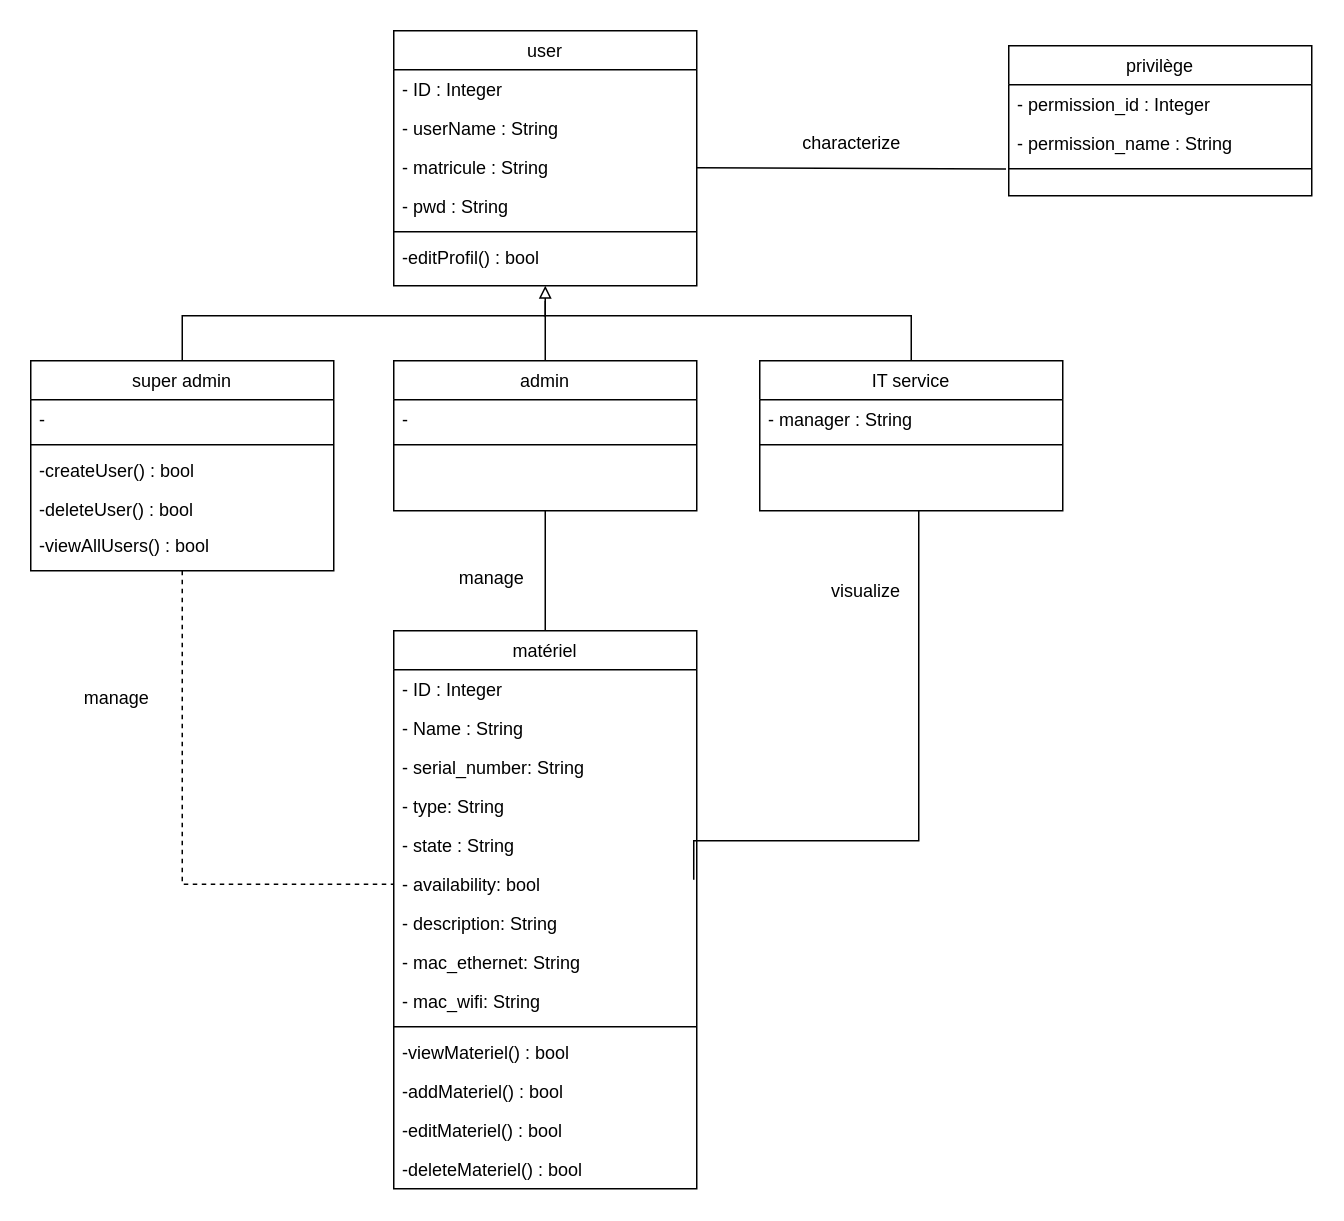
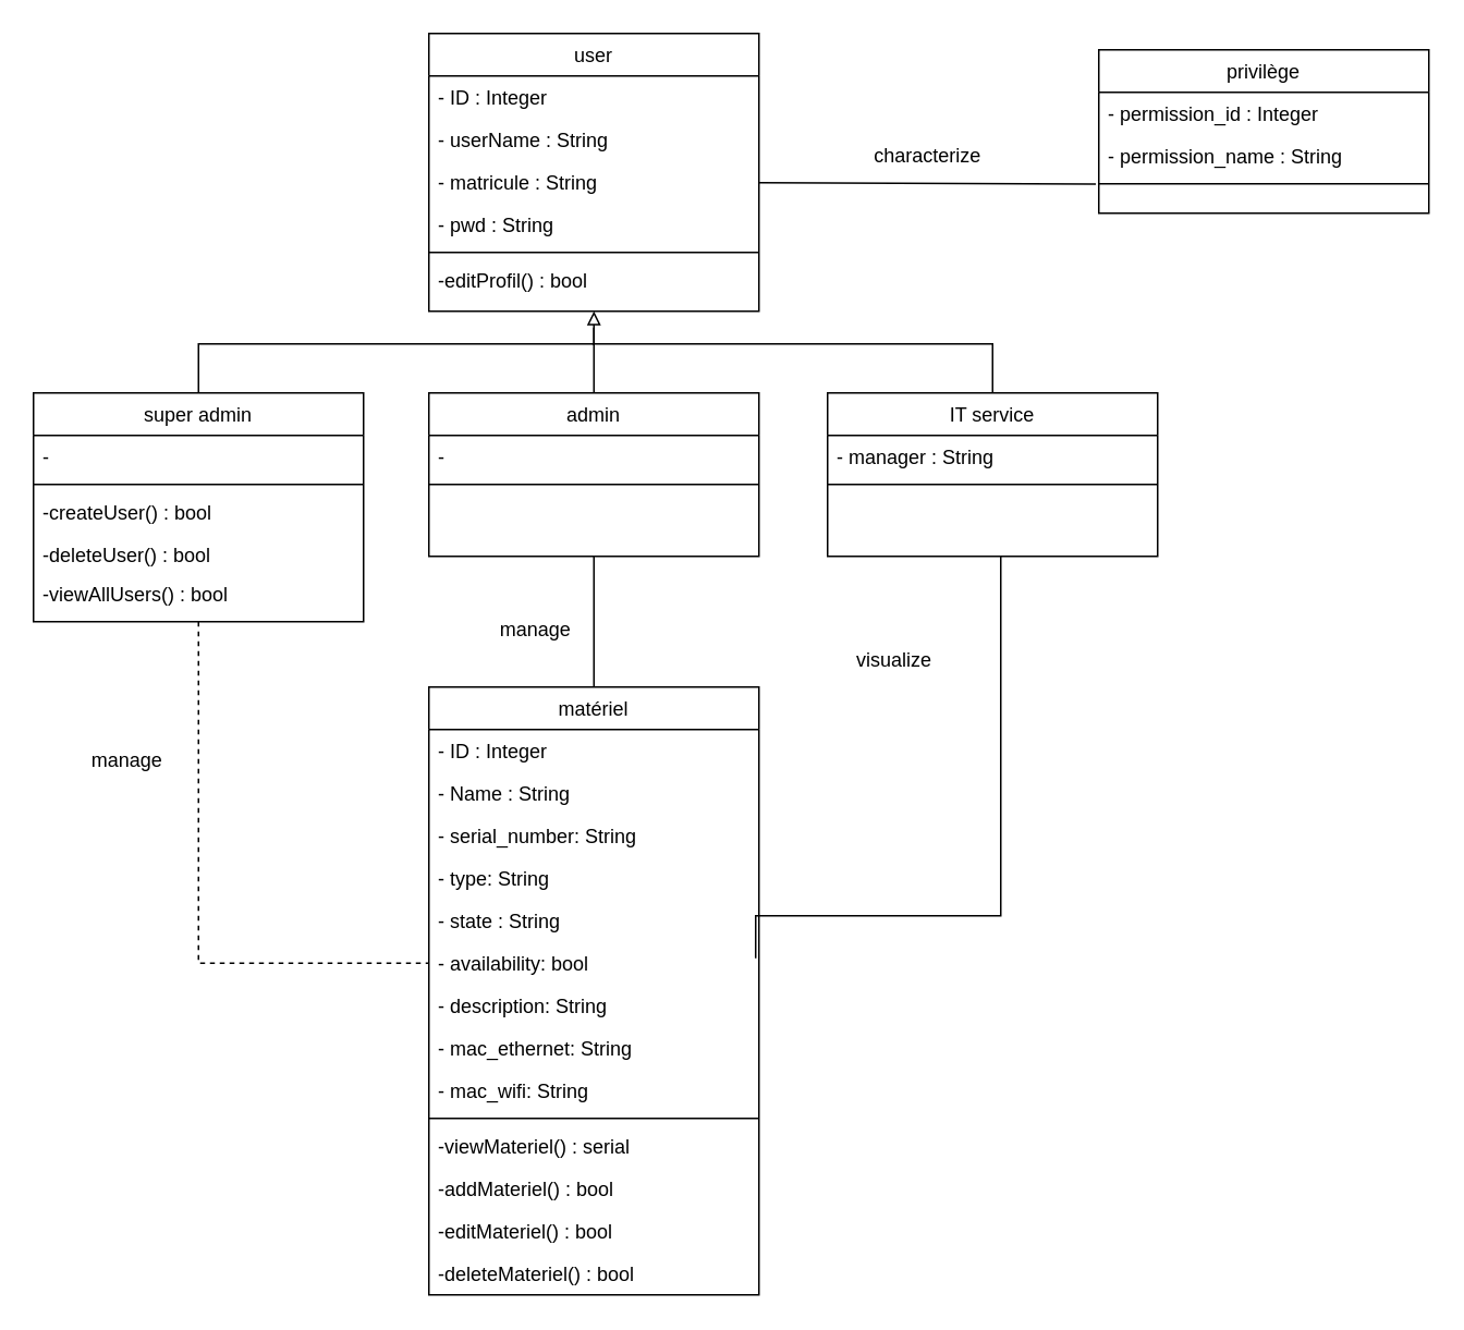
- <mxCell id="50" value="visualize" style="text;whiteSpace=wrap;html=1;" parent="1" vertex="1"><mxGeometry x="552" y="380" width="80" height="40" as="geometry" /></mxCell>
+ <mxCell id="50" value="visualize" style="text;whiteSpace=wrap;html=1;" parent="1" vertex="1"><mxGeometry x="522" y="390" width="80" height="40" as="geometry" /></mxCell>
- <mxCell id="43" value="-viewMateriel() : bool" style="text;align=left;verticalAlign=top;spacingLeft=4;spacingRight=4;overflow=hidden;rotatable=0;points=[[0,0.5],[1,0.5]];portConstraint=eastwest;rounded=0;shadow=0;html=0;" parent="32" vertex="1"><mxGeometry y="268" width="202" height="26" as="geometry" /></mxCell>
+ <mxCell id="43" value="-viewMateriel() : serial" style="text;align=left;verticalAlign=top;spacingLeft=4;spacingRight=4;overflow=hidden;rotatable=0;points=[[0,0.5],[1,0.5]];portConstraint=eastwest;rounded=0;shadow=0;html=0;" parent="32" vertex="1"><mxGeometry y="268" width="202" height="26" as="geometry" /></mxCell>
